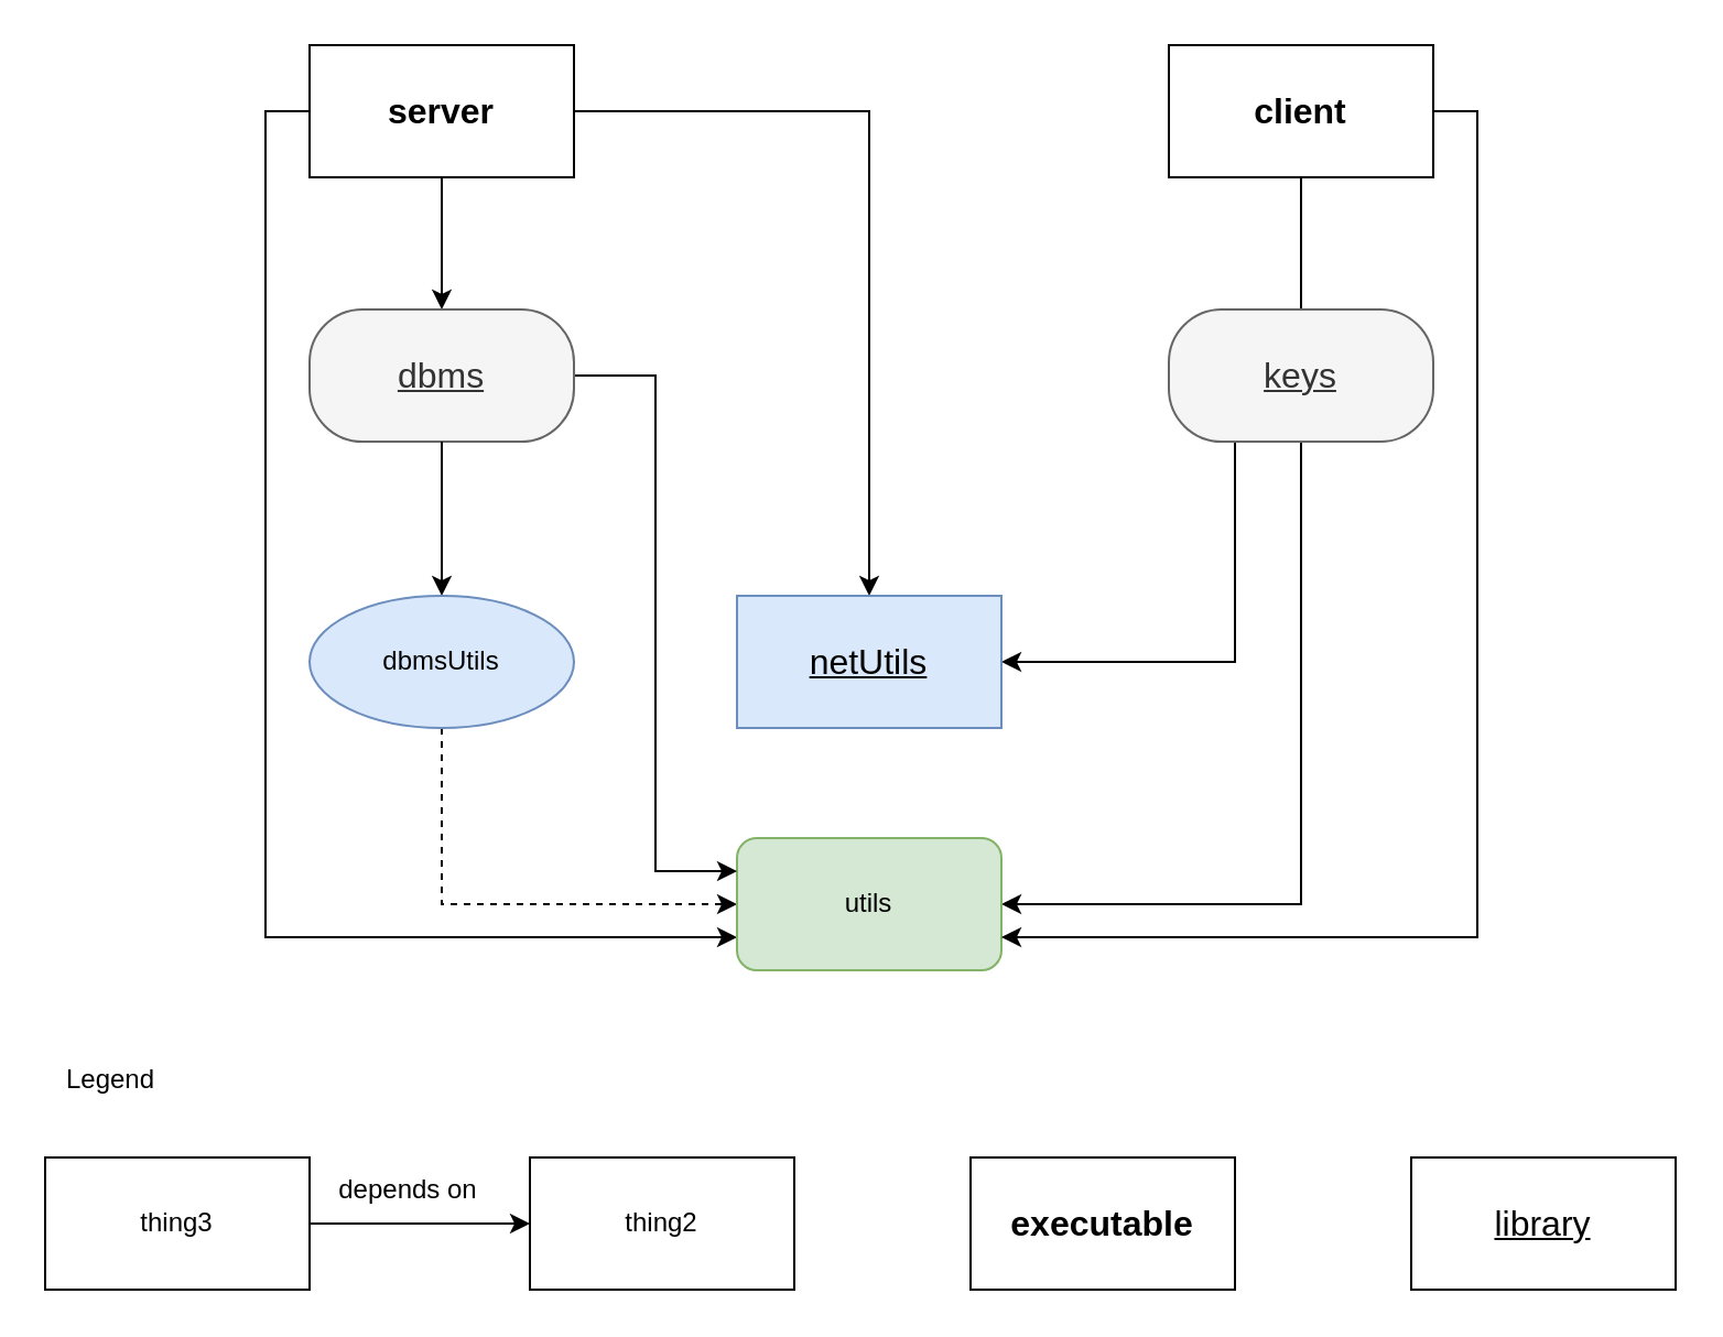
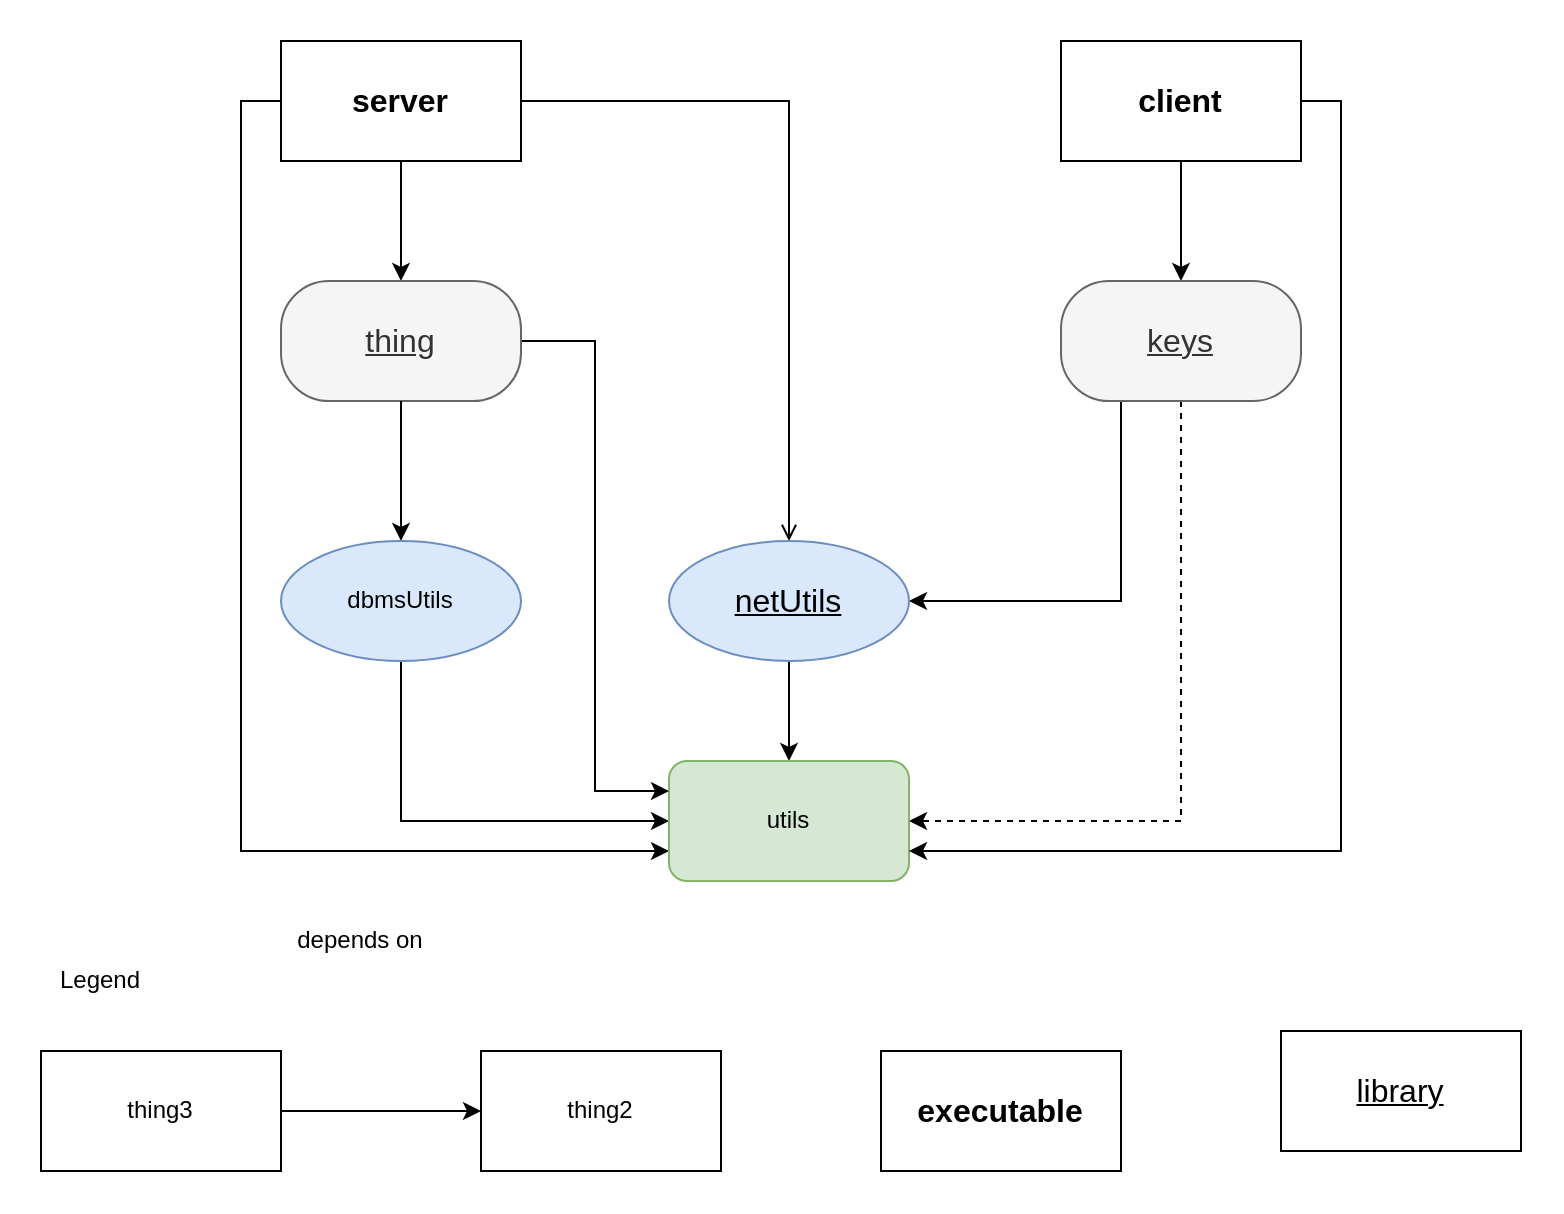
- <mxCell id="10" style="edgeStyle=orthogonalEdgeStyle;rounded=0;orthogonalLoop=1;jettySize=auto;html=1;exitX=0.5;exitY=1;exitDx=0;exitDy=0;entryX=0.5;entryY=0;entryDx=0;entryDy=0;endArrow=none;" parent="1" source="18" target="11" edge="1"><mxGeometry relative="1" as="geometry" /></mxCell>
+ <mxCell id="10" style="edgeStyle=orthogonalEdgeStyle;rounded=0;orthogonalLoop=1;jettySize=auto;html=1;exitX=0.5;exitY=1;exitDx=0;exitDy=0;entryX=0.5;entryY=0;entryDx=0;entryDy=0;" parent="1" source="18" target="11" edge="1"><mxGeometry relative="1" as="geometry" /></mxCell>
- <mxCell id="14" value="dbms" style="rounded=1;whiteSpace=wrap;html=1;arcSize=40;glass=0;sketch=0;shadow=0;fillColor=#f5f5f5;fontColor=#333333;strokeColor=#666666;fontStyle=4;fontSize=16;" parent="1" vertex="1"><mxGeometry x="140" y="140" width="120" height="60" as="geometry" /></mxCell>
+ <mxCell id="14" value="thing" style="rounded=1;whiteSpace=wrap;html=1;arcSize=40;glass=0;sketch=0;shadow=0;fillColor=#f5f5f5;fontColor=#333333;strokeColor=#666666;fontStyle=4;fontSize=16;" parent="1" vertex="1"><mxGeometry x="140" y="140" width="120" height="60" as="geometry" /></mxCell>
- <mxCell id="8" style="edgeStyle=orthogonalEdgeStyle;rounded=0;orthogonalLoop=1;jettySize=auto;html=1;exitX=1;exitY=0.5;exitDx=0;exitDy=0;entryX=0.5;entryY=0;entryDx=0;entryDy=0;" parent="1" source="19" target="9" edge="1"><mxGeometry relative="1" as="geometry" /></mxCell>
+ <mxCell id="8" style="edgeStyle=orthogonalEdgeStyle;rounded=0;orthogonalLoop=1;jettySize=auto;html=1;exitX=1;exitY=0.5;exitDx=0;exitDy=0;entryX=0.5;entryY=0;entryDx=0;entryDy=0;endArrow=open;" parent="1" source="19" target="9" edge="1"><mxGeometry relative="1" as="geometry" /></mxCell>
- <mxCell id="9" value="netUtils" style="whiteSpace=wrap;html=1;arcSize=200;fillColor=#dae8fc;strokeColor=#6c8ebf;fontSize=16;fontStyle=4;rounded=0;" parent="1" vertex="1"><mxGeometry x="334" y="270" width="120" height="60" as="geometry" /></mxCell>
+ <mxCell id="9" value="netUtils" style="rounded=1;whiteSpace=wrap;html=1;arcSize=200;fillColor=#dae8fc;strokeColor=#6c8ebf;fontSize=16;fontStyle=4" parent="1" vertex="1"><mxGeometry x="334" y="270" width="120" height="60" as="geometry" /></mxCell>
+ <mxCell id="2" style="edgeStyle=orthogonalEdgeStyle;rounded=0;orthogonalLoop=1;jettySize=auto;html=1;exitX=0.5;exitY=1;exitDx=0;exitDy=0;entryX=0.5;entryY=0;entryDx=0;entryDy=0;" parent="1" source="9" target="6" edge="1"><mxGeometry relative="1" as="geometry" /></mxCell>
- <mxCell id="3" style="edgeStyle=orthogonalEdgeStyle;rounded=0;orthogonalLoop=1;jettySize=auto;html=1;exitX=0.5;exitY=1;exitDx=0;exitDy=0;entryX=1;entryY=0.5;entryDx=0;entryDy=0;" parent="1" source="11" target="6" edge="1"><mxGeometry relative="1" as="geometry" /></mxCell>
+ <mxCell id="3" style="edgeStyle=orthogonalEdgeStyle;rounded=0;orthogonalLoop=1;jettySize=auto;html=1;exitX=0.5;exitY=1;exitDx=0;exitDy=0;entryX=1;entryY=0.5;entryDx=0;entryDy=0;dashed=1;" parent="1" source="11" target="6" edge="1"><mxGeometry relative="1" as="geometry" /></mxCell>
- <mxCell id="5" style="edgeStyle=orthogonalEdgeStyle;rounded=0;orthogonalLoop=1;jettySize=auto;html=1;exitX=0.5;exitY=1;exitDx=0;exitDy=0;entryX=0;entryY=0.5;entryDx=0;entryDy=0;dashed=1;" parent="1" source="16" target="6" edge="1"><mxGeometry relative="1" as="geometry" /></mxCell>
+ <mxCell id="5" style="edgeStyle=orthogonalEdgeStyle;rounded=0;orthogonalLoop=1;jettySize=auto;html=1;exitX=0.5;exitY=1;exitDx=0;exitDy=0;entryX=0;entryY=0.5;entryDx=0;entryDy=0;" parent="1" source="16" target="6" edge="1"><mxGeometry relative="1" as="geometry" /></mxCell>
- <mxCell id="23" value="depends on" style="text;html=1;strokeColor=none;fillColor=none;align=center;verticalAlign=middle;whiteSpace=wrap;rounded=0;shadow=0;glass=0;sketch=0;" parent="1" vertex="1"><mxGeometry x="150" y="525" width="70" height="30" as="geometry" /></mxCell>
+ <mxCell id="23" value="depends on" style="text;html=1;strokeColor=none;fillColor=none;align=center;verticalAlign=middle;whiteSpace=wrap;rounded=0;shadow=0;glass=0;sketch=0;" parent="1" vertex="1"><mxGeometry x="145" y="455" width="70" height="30" as="geometry" /></mxCell>
- <mxCell id="26" value="library" style="rounded=0;whiteSpace=wrap;html=1;fontStyle=4;fontSize=16;" vertex="1" parent="1"><mxGeometry x="640" y="525" width="120" height="60" as="geometry" /></mxCell>
+ <mxCell id="26" value="library" style="rounded=0;whiteSpace=wrap;html=1;fontStyle=4;fontSize=16;" vertex="1" parent="1"><mxGeometry x="640" y="515" width="120" height="60" as="geometry" /></mxCell>
